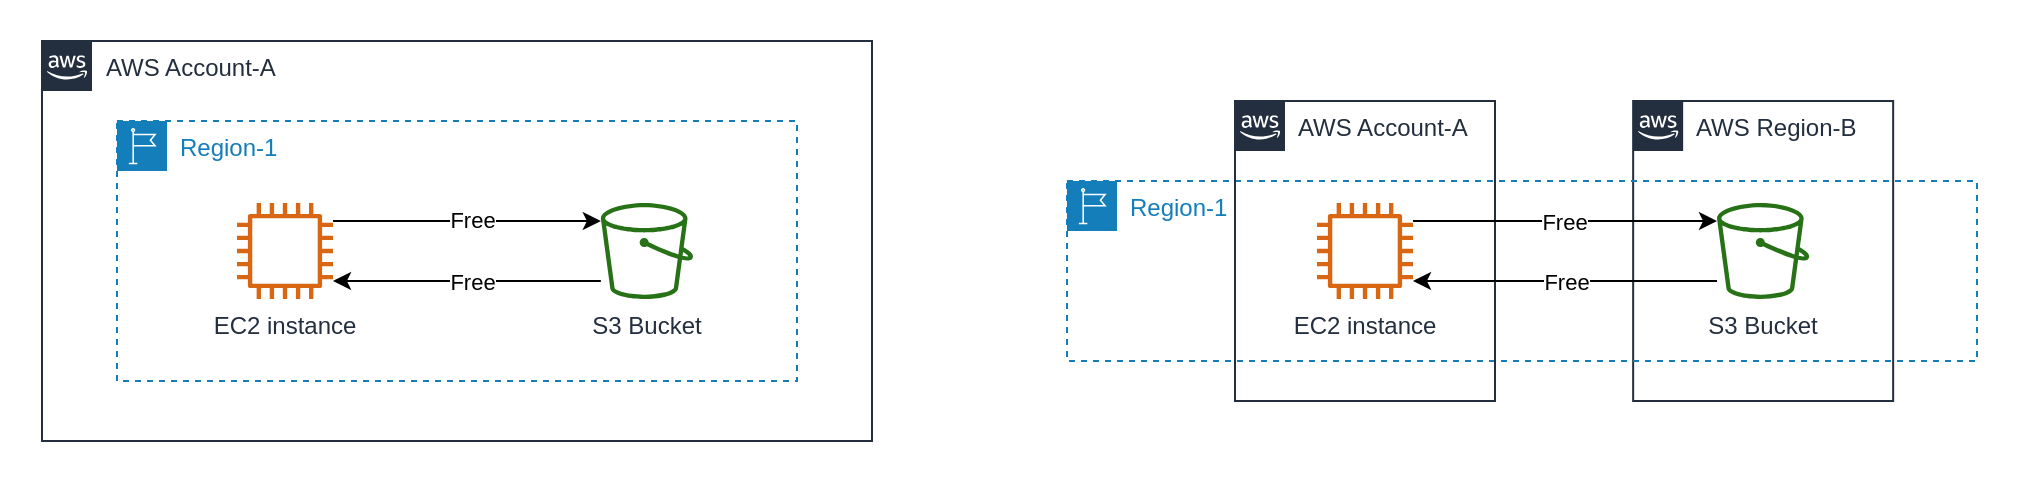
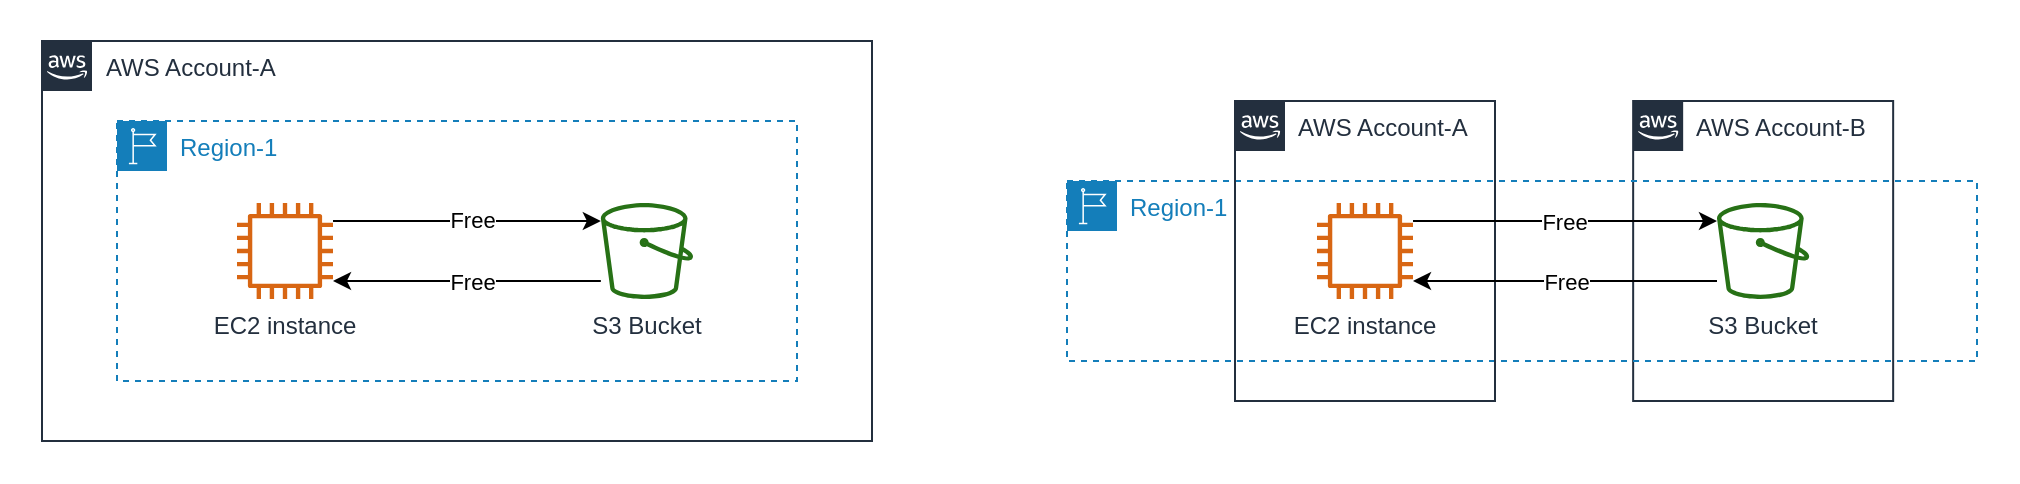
- <mxCell id="2" value="AWS Region-B" style="points=[[0,0],[0.25,0],[0.5,0],[0.75,0],[1,0],[1,0.25],[1,0.5],[1,0.75],[1,1],[0.75,1],[0.5,1],[0.25,1],[0,1],[0,0.75],[0,0.5],[0,0.25]];outlineConnect=0;gradientColor=none;html=1;whiteSpace=wrap;fontSize=12;fontStyle=0;shape=mxgraph.aws4.group;grIcon=mxgraph.aws4.group_aws_cloud_alt;strokeColor=#232F3E;fillColor=none;verticalAlign=top;align=left;spacingLeft=30;fontColor=#232F3E;dashed=0;" parent="1" vertex="1"><mxGeometry x="816.08" y="50" width="130" height="150" as="geometry" /></mxCell>
+ <mxCell id="2" value="AWS Account-B" style="points=[[0,0],[0.25,0],[0.5,0],[0.75,0],[1,0],[1,0.25],[1,0.5],[1,0.75],[1,1],[0.75,1],[0.5,1],[0.25,1],[0,1],[0,0.75],[0,0.5],[0,0.25]];outlineConnect=0;gradientColor=none;html=1;whiteSpace=wrap;fontSize=12;fontStyle=0;shape=mxgraph.aws4.group;grIcon=mxgraph.aws4.group_aws_cloud_alt;strokeColor=#232F3E;fillColor=none;verticalAlign=top;align=left;spacingLeft=30;fontColor=#232F3E;dashed=0;" parent="1" vertex="1"><mxGeometry x="816.08" y="50" width="130" height="150" as="geometry" /></mxCell>
